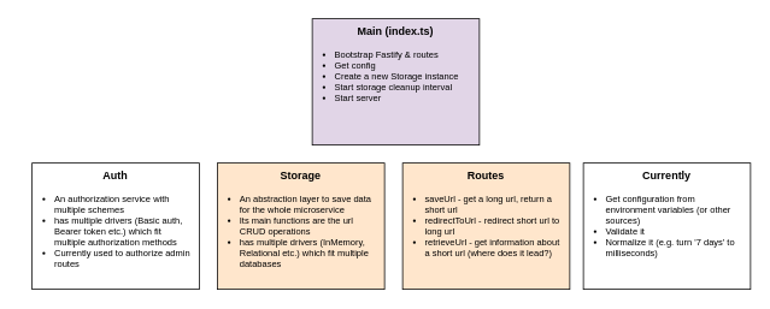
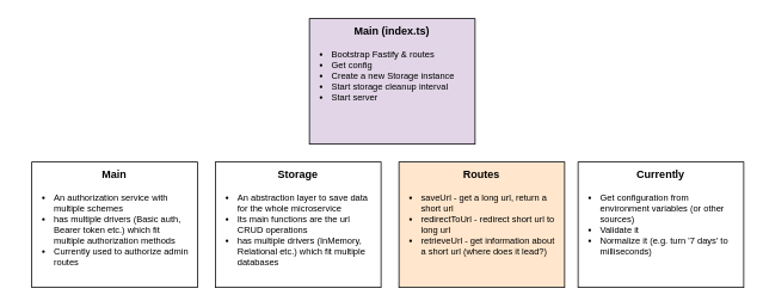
- <mxCell id="15" value="&lt;b&gt;Auth&lt;/b&gt;" style="rounded=0;whiteSpace=wrap;html=1;labelPosition=center;verticalLabelPosition=middle;align=center;verticalAlign=top;" parent="14" vertex="1"><mxGeometry x="15" width="185" height="140" as="geometry" /></mxCell>
+ <mxCell id="15" value="&lt;b&gt;Main&lt;/b&gt;" style="rounded=0;whiteSpace=wrap;html=1;labelPosition=center;verticalLabelPosition=middle;align=center;verticalAlign=top;" parent="14" vertex="1"><mxGeometry x="15" width="185" height="140" as="geometry" /></mxCell>
- <mxCell id="12" value="&lt;b&gt;Storage&lt;/b&gt;" style="rounded=0;whiteSpace=wrap;html=1;labelPosition=center;verticalLabelPosition=middle;align=center;verticalAlign=top;fillColor=#ffe6cc;" parent="11" vertex="1"><mxGeometry x="15" width="185" height="140" as="geometry" /></mxCell>
+ <mxCell id="12" value="&lt;b&gt;Storage&lt;/b&gt;" style="rounded=0;whiteSpace=wrap;html=1;labelPosition=center;verticalLabelPosition=middle;align=center;verticalAlign=top;" parent="11" vertex="1"><mxGeometry x="15" width="185" height="140" as="geometry" /></mxCell>
